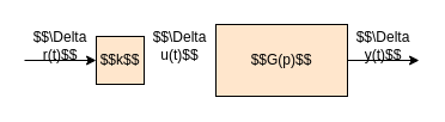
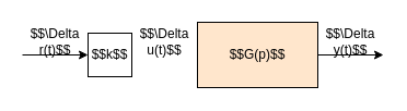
- <mxCell id="2" value="$$k$$" style="whiteSpace=wrap;html=1;aspect=fixed;fillColor=#ffe6cc;" parent="1" vertex="1"><mxGeometry x="80" y="30" width="40" height="40" as="geometry" /></mxCell>
+ <mxCell id="2" value="$$k$$" style="whiteSpace=wrap;html=1;aspect=fixed;" parent="1" vertex="1"><mxGeometry x="80" y="30" width="40" height="40" as="geometry" /></mxCell>
